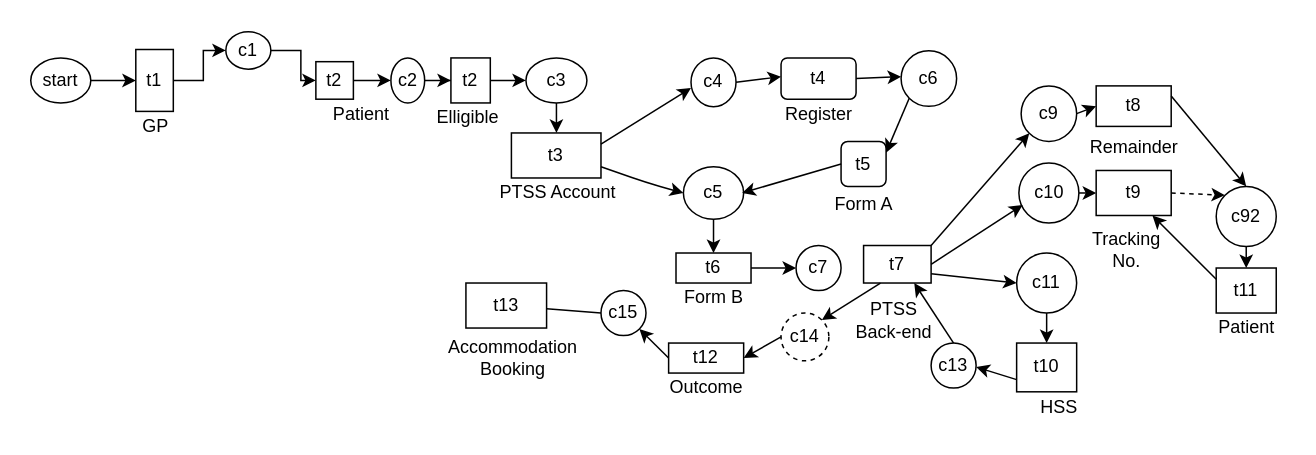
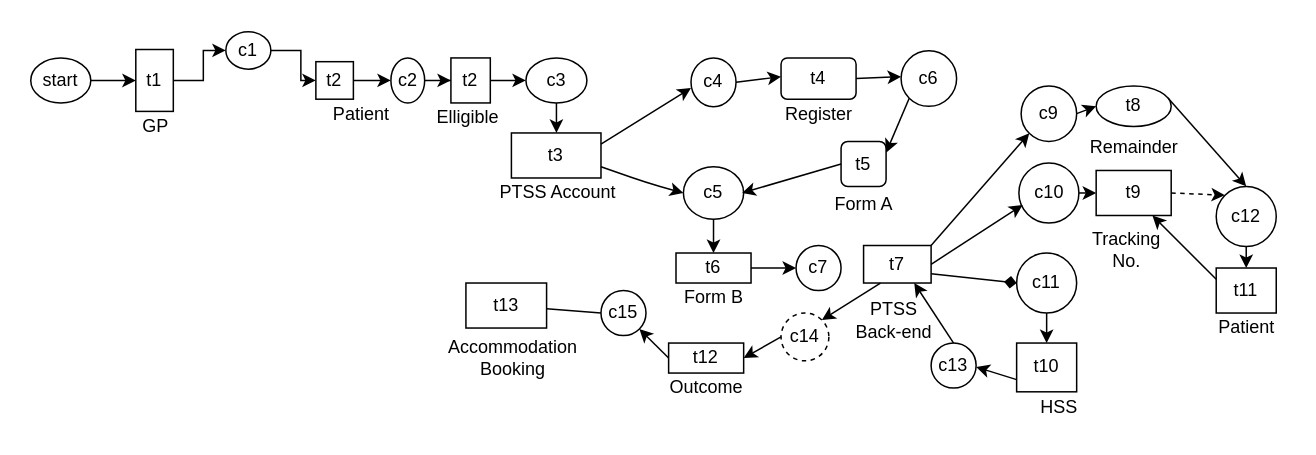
- <mxCell id="47" value="t8" style="rounded=0;whiteSpace=wrap;html=1;" vertex="1" parent="1"><mxGeometry x="730" y="56.63" width="50" height="27" as="geometry" /></mxCell>
+ <mxCell id="47" value="t8" style="ellipse;whiteSpace=wrap;html=1;" vertex="1" parent="1"><mxGeometry x="730" y="56.63" width="50" height="27" as="geometry" /></mxCell>
- <mxCell id="55" value="c92" style="ellipse;whiteSpace=wrap;html=1;aspect=fixed;" vertex="1" parent="1"><mxGeometry x="810" y="123.63" width="40" height="40" as="geometry" /></mxCell>
+ <mxCell id="55" value="c12" style="ellipse;whiteSpace=wrap;html=1;aspect=fixed;" vertex="1" parent="1"><mxGeometry x="810" y="123.63" width="40" height="40" as="geometry" /></mxCell>
- <mxCell id="46" value="" style="endArrow=classic;html=1;exitX=1;exitY=0.75;exitDx=0;exitDy=0;entryX=0;entryY=0.5;entryDx=0;entryDy=0;" edge="1" parent="1" source="39" target="42"><mxGeometry width="50" height="50" relative="1" as="geometry"><mxPoint x="430" y="268" as="sourcePoint" /><mxPoint x="680" y="182" as="targetPoint" /></mxGeometry></mxCell>
+ <mxCell id="46" value="" style="endArrow=diamond;html=1;exitX=1;exitY=0.75;exitDx=0;exitDy=0;entryX=0;entryY=0.5;entryDx=0;entryDy=0;" edge="1" parent="1" source="39" target="42"><mxGeometry width="50" height="50" relative="1" as="geometry"><mxPoint x="430" y="268" as="sourcePoint" /><mxPoint x="680" y="182" as="targetPoint" /></mxGeometry></mxCell>
